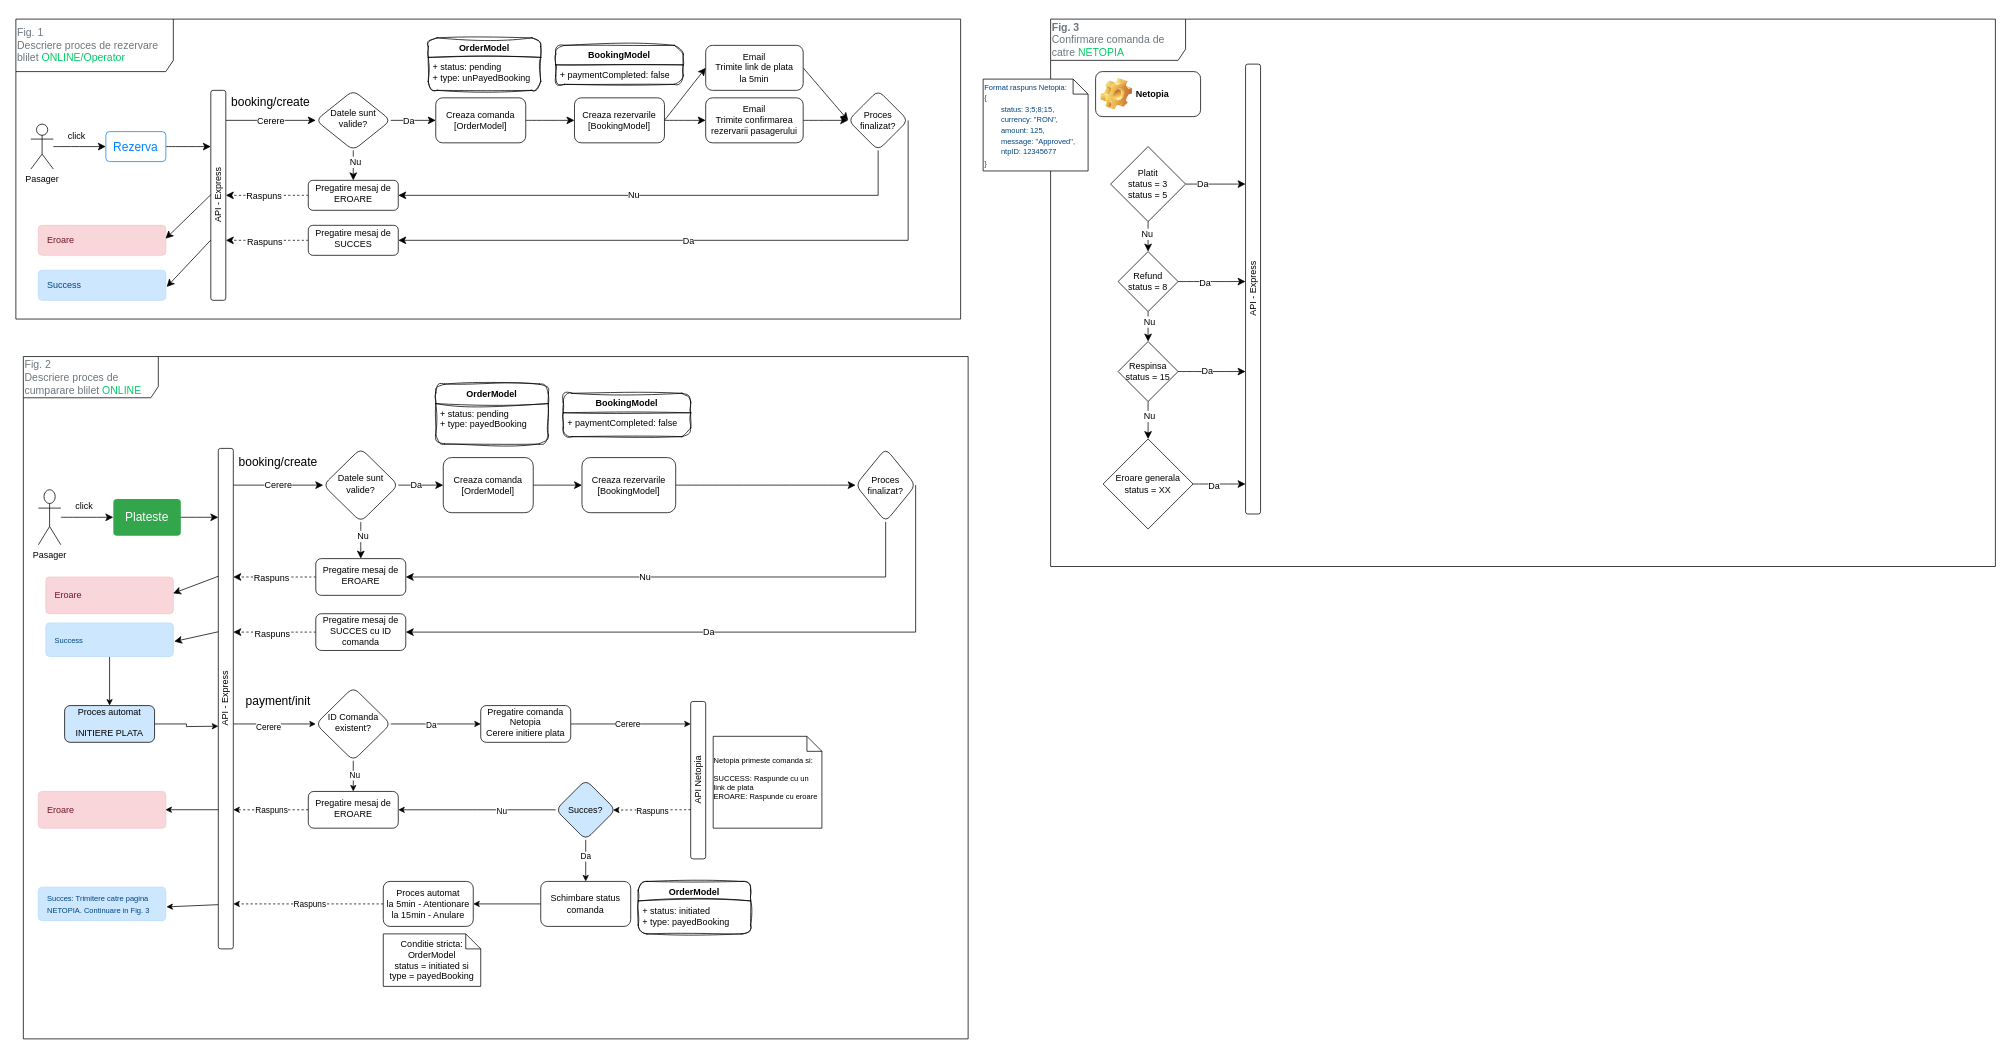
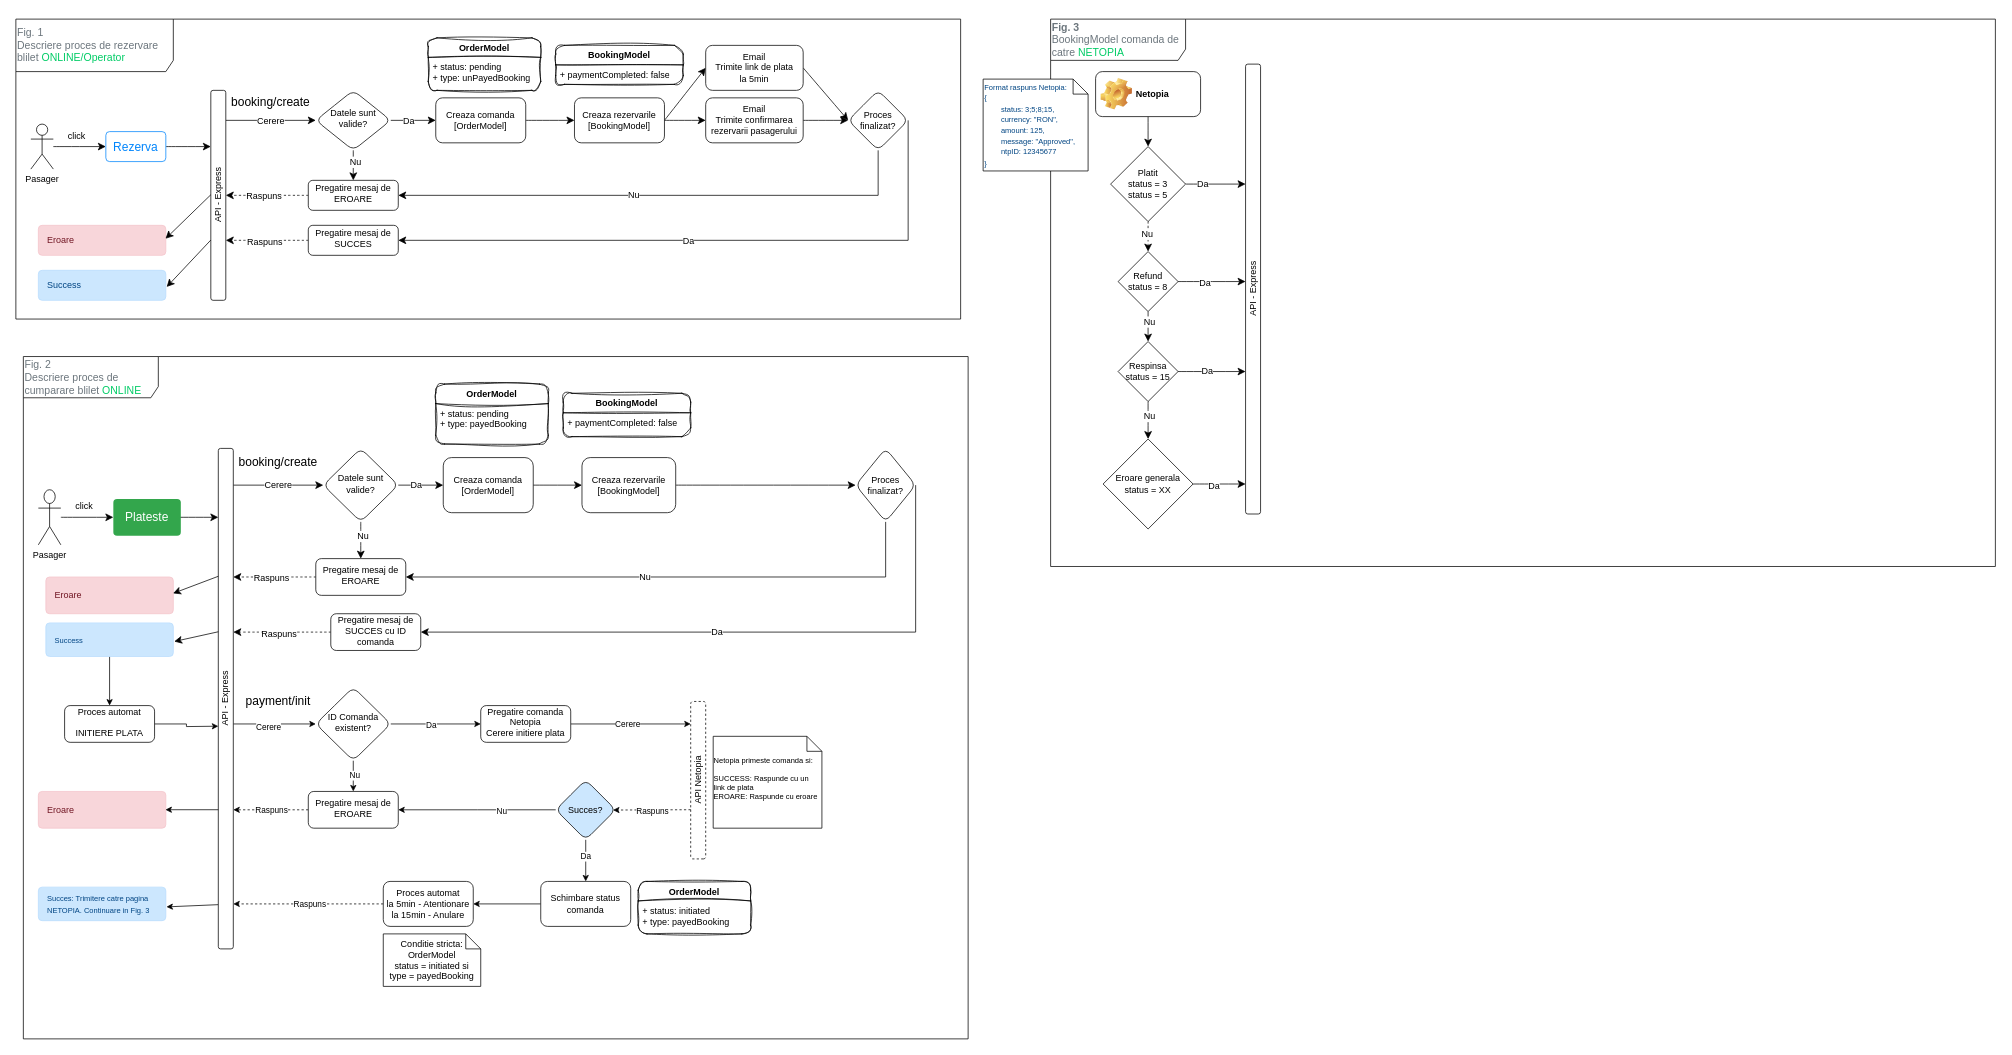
- <mxCell id="125" value="&lt;span style=&quot;color: rgb(108, 118, 125); font-size: 14px;&quot;&gt;&lt;b&gt;Fig. 3&lt;/b&gt;&lt;/span&gt;&lt;div&gt;&lt;span style=&quot;color: rgb(108, 118, 125); font-size: 14px;&quot;&gt;Confirmare comanda de catre&amp;nbsp;&lt;/span&gt;&lt;span style=&quot;font-size: 14px;&quot;&gt;&lt;font color=&quot;#00cc66&quot;&gt;NETOPIA&lt;/font&gt;&lt;/span&gt;&lt;/div&gt;" style="shape=umlFrame;whiteSpace=wrap;html=1;pointerEvents=0;rounded=1;width=180;height=55;align=left;" parent="1" vertex="1"><mxGeometry x="1400" y="25" width="1260" height="730" as="geometry" /></mxCell>
+ <mxCell id="125" value="&lt;span style=&quot;color: rgb(108, 118, 125); font-size: 14px;&quot;&gt;&lt;b&gt;Fig. 3&lt;/b&gt;&lt;/span&gt;&lt;div&gt;&lt;span style=&quot;color: rgb(108, 118, 125); font-size: 14px;&quot;&gt;BookingModel comanda de catre&amp;nbsp;&lt;/span&gt;&lt;span style=&quot;font-size: 14px;&quot;&gt;&lt;font color=&quot;#00cc66&quot;&gt;NETOPIA&lt;/font&gt;&lt;/span&gt;&lt;/div&gt;" style="shape=umlFrame;whiteSpace=wrap;html=1;pointerEvents=0;rounded=1;width=180;height=55;align=left;" parent="1" vertex="1"><mxGeometry x="1400" y="25" width="1260" height="730" as="geometry" /></mxCell>
+ <mxCell id="127" value="" style="edgeStyle=none;curved=1;rounded=0;orthogonalLoop=1;jettySize=auto;html=1;fontSize=12;startSize=8;endSize=8;entryX=0.5;entryY=0;entryDx=0;entryDy=0;" parent="1" source="128" target="134" edge="1"><mxGeometry relative="1" as="geometry"><mxPoint x="1530" y="195" as="targetPoint" /></mxGeometry></mxCell>
- <mxCell id="132" value="" style="edgeStyle=none;curved=1;rounded=0;orthogonalLoop=1;jettySize=auto;html=1;fontSize=12;startSize=8;endSize=8;" parent="1" source="134" target="139" edge="1"><mxGeometry relative="1" as="geometry" /></mxCell>
+ <mxCell id="132" value="" style="edgeStyle=none;curved=1;rounded=0;orthogonalLoop=1;jettySize=auto;html=1;fontSize=12;startSize=8;endSize=8;dashed=1;" parent="1" source="134" target="139" edge="1"><mxGeometry relative="1" as="geometry" /></mxCell>
- <mxCell id="83" value="Pregatire mesaj de SUCCES cu ID comanda" style="whiteSpace=wrap;html=1;shadow=0;strokeWidth=1;spacing=6;spacingTop=-4;rounded=1;" parent="46" vertex="1"><mxGeometry x="390" y="343" width="120" height="49" as="geometry" /></mxCell>
+ <mxCell id="83" value="Pregatire mesaj de SUCCES cu ID comanda" style="whiteSpace=wrap;html=1;shadow=0;strokeWidth=1;spacing=6;spacingTop=-4;rounded=1;" parent="46" vertex="1"><mxGeometry x="410" y="343" width="120" height="49" as="geometry" /></mxCell>
- <mxCell id="91" value="Proces automat&lt;div&gt;&lt;br&gt;&lt;div&gt;INITIERE PLATA&lt;/div&gt;&lt;/div&gt;" style="whiteSpace=wrap;html=1;shadow=0;strokeWidth=1;spacing=6;spacingTop=-4;rounded=1;fillColor=#cce7fe;" parent="46" vertex="1"><mxGeometry x="55" y="465.5" width="120" height="49" as="geometry" /></mxCell>
+ <mxCell id="91" value="Proces automat&lt;div&gt;&lt;br&gt;&lt;div&gt;INITIERE PLATA&lt;/div&gt;&lt;/div&gt;" style="whiteSpace=wrap;html=1;shadow=0;strokeWidth=1;spacing=6;spacingTop=-4;rounded=1;" parent="46" vertex="1"><mxGeometry x="55" y="465.5" width="120" height="49" as="geometry" /></mxCell>
- <mxCell id="103" value="API Netopia" style="html=1;points=[[0,0,0,0,5],[0,1,0,0,-5],[1,0,0,0,5],[1,1,0,0,-5]];perimeter=orthogonalPerimeter;outlineConnect=0;targetShapes=umlLifeline;portConstraint=eastwest;newEdgeStyle={&quot;curved&quot;:0,&quot;rounded&quot;:0};rounded=1;flipV=0;direction=west;horizontal=0;" parent="46" vertex="1"><mxGeometry x="890" y="460" width="20" height="210" as="geometry" /></mxCell>
+ <mxCell id="103" value="API Netopia" style="html=1;points=[[0,0,0,0,5],[0,1,0,0,-5],[1,0,0,0,5],[1,1,0,0,-5]];perimeter=orthogonalPerimeter;outlineConnect=0;targetShapes=umlLifeline;portConstraint=eastwest;newEdgeStyle={&quot;curved&quot;:0,&quot;rounded&quot;:0};rounded=1;flipV=0;direction=west;horizontal=0;dashed=1;" parent="46" vertex="1"><mxGeometry x="890" y="460" width="20" height="210" as="geometry" /></mxCell>
